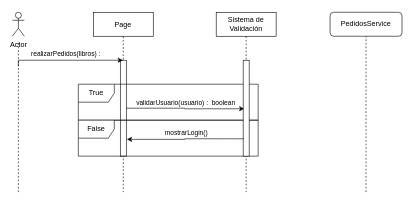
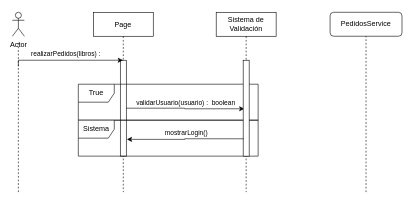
- <mxCell id="13" value="False" style="shape=umlFrame;whiteSpace=wrap;html=1;" vertex="1" parent="1"><mxGeometry x="130" y="200" width="300" height="60" as="geometry" /></mxCell>
+ <mxCell id="13" value="Sistema" style="shape=umlFrame;whiteSpace=wrap;html=1;" vertex="1" parent="1"><mxGeometry x="130" y="200" width="300" height="60" as="geometry" /></mxCell>
